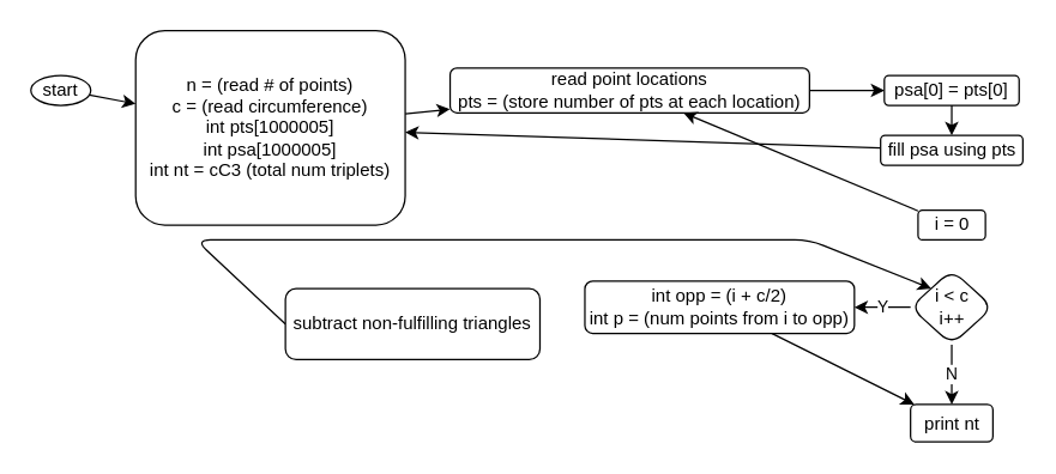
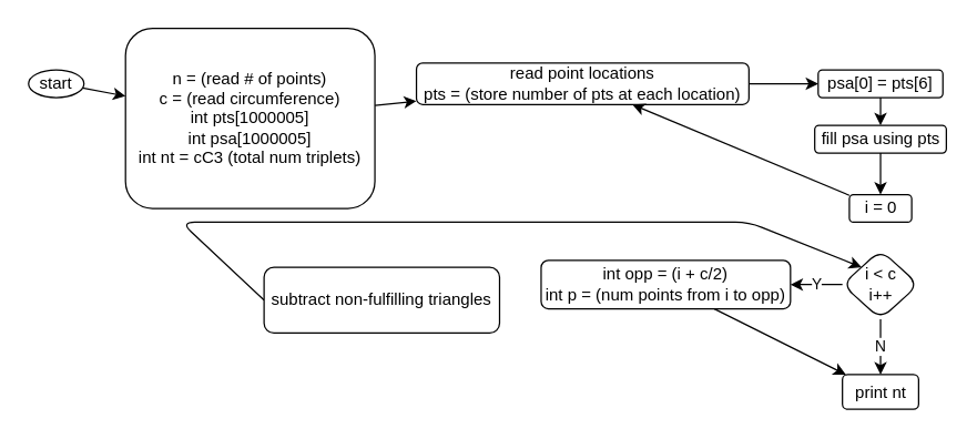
- <mxCell id="9" value="psa[0] = pts[0]" style="whiteSpace=wrap;html=1;rounded=1;" parent="1" vertex="1"><mxGeometry x="590" y="50" width="90" height="20" as="geometry" /></mxCell>
+ <mxCell id="9" value="psa[0] = pts[6]" style="whiteSpace=wrap;html=1;rounded=1;" parent="1" vertex="1"><mxGeometry x="590" y="50" width="90" height="20" as="geometry" /></mxCell>
- <mxCell id="10" value="" style="edgeStyle=none;html=1;" parent="1" source="11" target="5" edge="1"><mxGeometry relative="1" as="geometry" /></mxCell>
+ <mxCell id="10" value="" style="edgeStyle=none;html=1;" parent="1" source="11" target="13" edge="1"><mxGeometry relative="1" as="geometry" /></mxCell>
